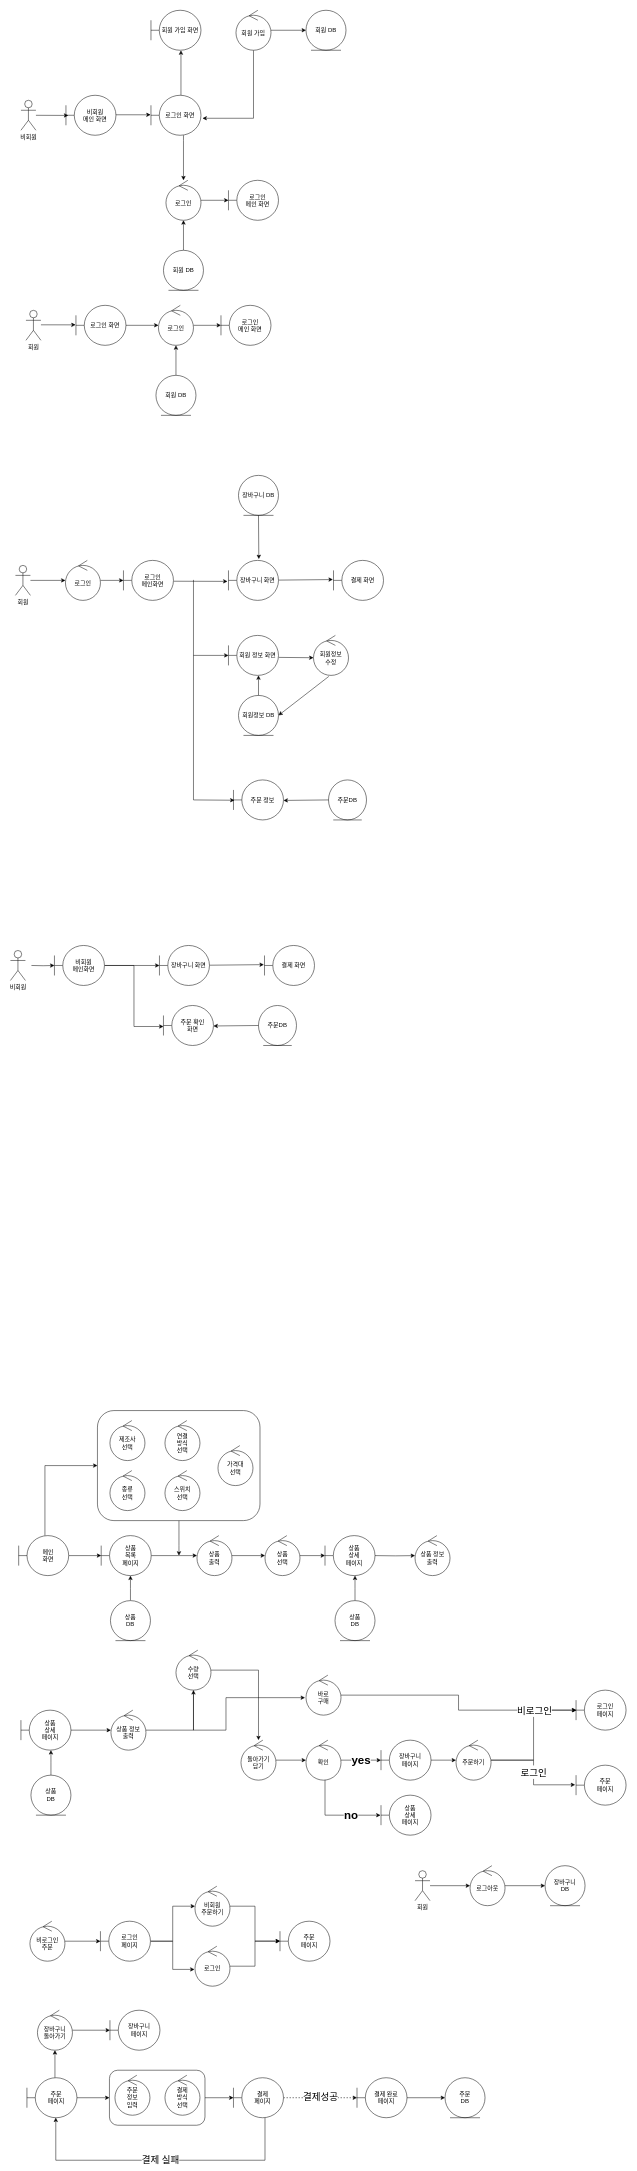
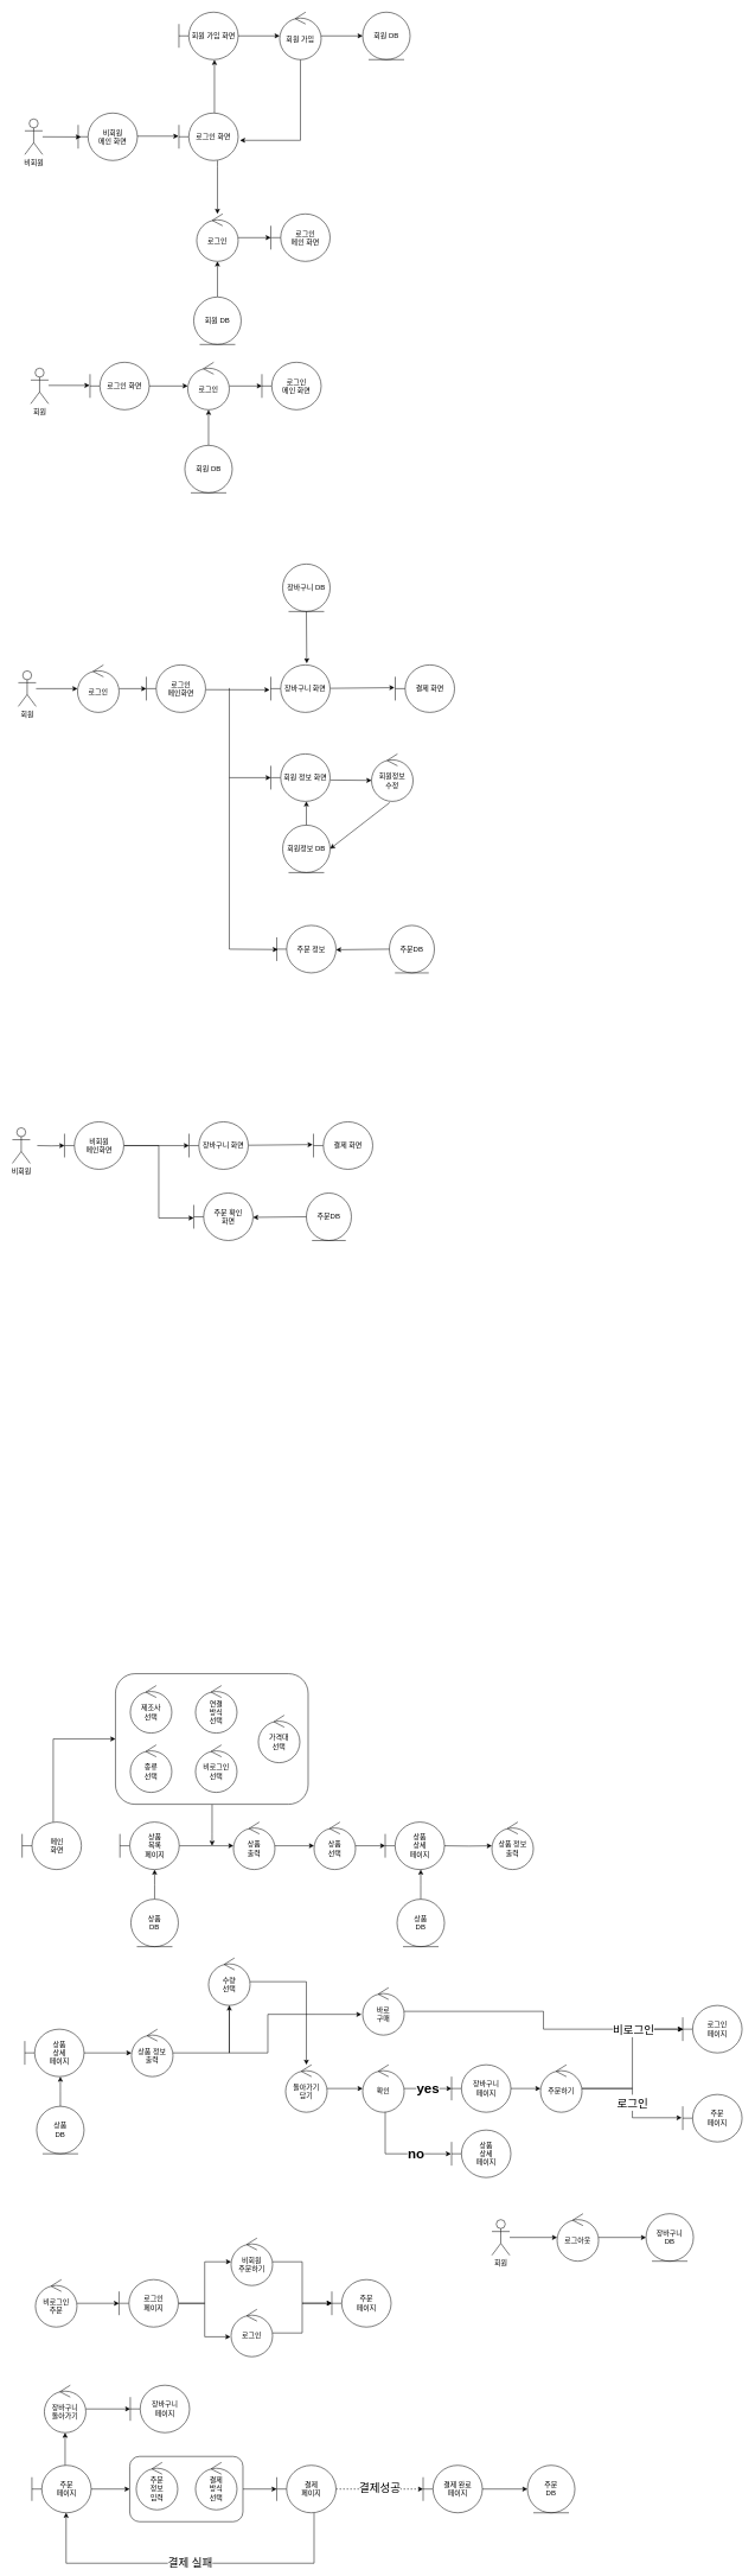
+ <mxCell id="82" value="" style="edgeStyle=orthogonalEdgeStyle;rounded=0;orthogonalLoop=1;jettySize=auto;html=1;" parent="1" source="83" target="102" edge="1"><mxGeometry relative="1" as="geometry" /></mxCell>
- <mxCell id="14" value="스위치&lt;br&gt;선택" style="ellipse;shape=umlControl;whiteSpace=wrap;html=1;" parent="1" vertex="1"><mxGeometry x="329" y="2940" width="70" height="80" as="geometry" /></mxCell>
+ <mxCell id="14" value="비로그인&lt;br&gt;선택" style="ellipse;shape=umlControl;whiteSpace=wrap;html=1;" parent="1" vertex="1"><mxGeometry x="329" y="2940" width="70" height="80" as="geometry" /></mxCell>
- <mxCell id="6" value="" style="edgeStyle=orthogonalEdgeStyle;rounded=0;orthogonalLoop=1;jettySize=auto;html=1;" parent="1" source="8" target="10" edge="1"><mxGeometry relative="1" as="geometry" /></mxCell>
